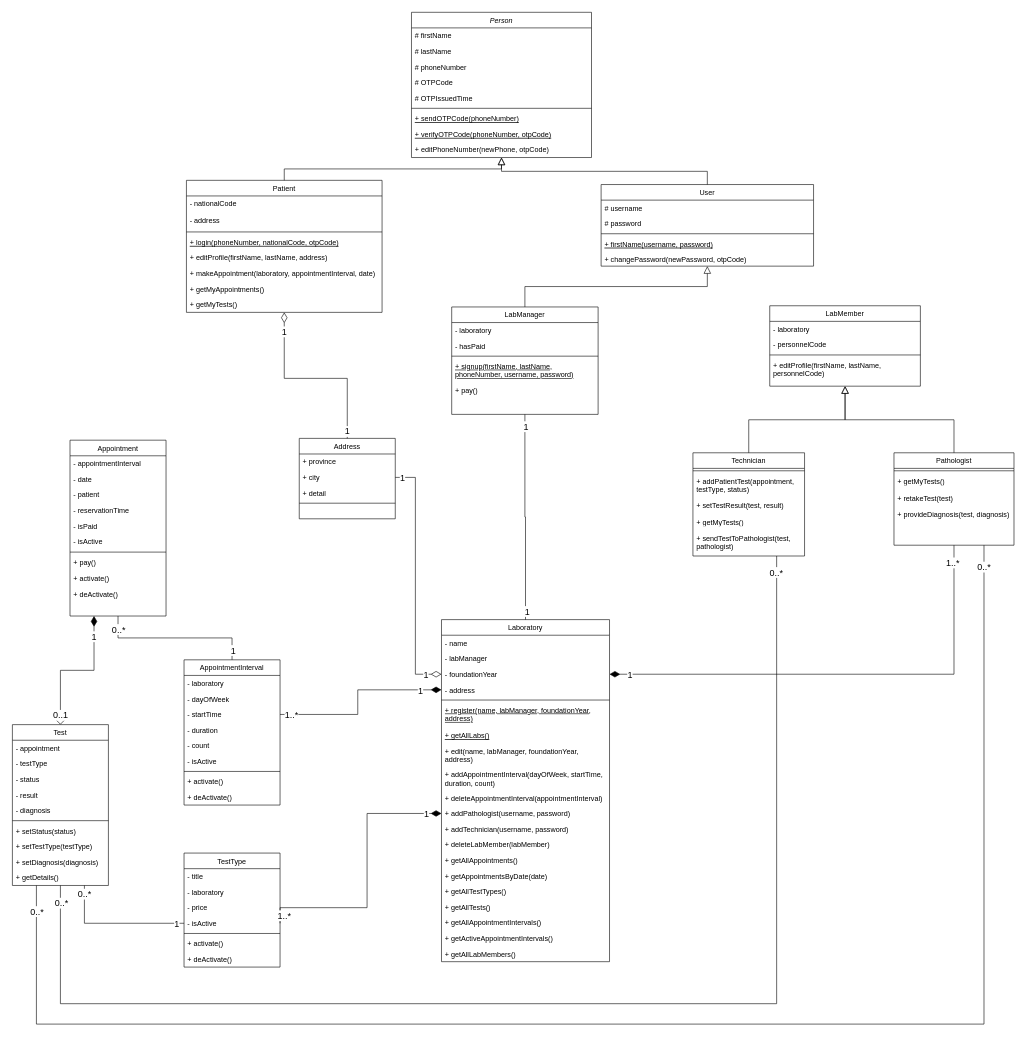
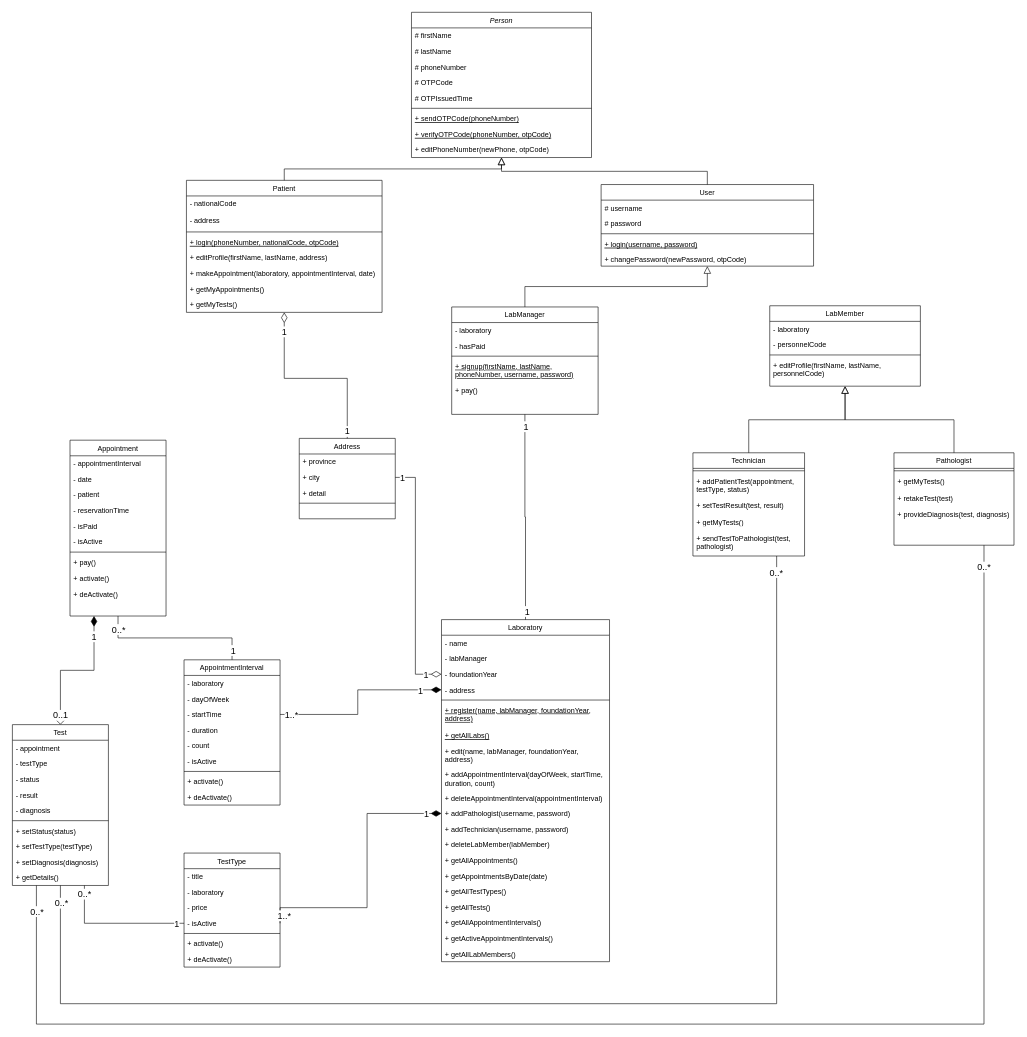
- <mxCell id="43" value="+ firstName(username, password)" style="text;align=left;verticalAlign=top;spacingLeft=4;spacingRight=4;overflow=hidden;rotatable=0;points=[[0,0.5],[1,0.5]];portConstraint=eastwest;fontStyle=4" parent="39" vertex="1"><mxGeometry y="86" width="354" height="25" as="geometry" /></mxCell>
+ <mxCell id="43" value="+ login(username, password)" style="text;align=left;verticalAlign=top;spacingLeft=4;spacingRight=4;overflow=hidden;rotatable=0;points=[[0,0.5],[1,0.5]];portConstraint=eastwest;fontStyle=4" parent="39" vertex="1"><mxGeometry y="86" width="354" height="25" as="geometry" /></mxCell>
- <mxCell id="100" style="edgeStyle=orthogonalEdgeStyle;rounded=0;orthogonalLoop=1;jettySize=auto;html=1;entryX=1;entryY=0.5;entryDx=0;entryDy=0;endArrow=diamondThin;endFill=1;endSize=15;exitX=0.5;exitY=1;exitDx=0;exitDy=0;startSize=15;startArrow=none;startFill=0;" parent="1" source="34" target="51" edge="1"><mxGeometry relative="1" as="geometry"><mxPoint x="1257" y="980" as="sourcePoint" /><mxPoint x="958" y="1204" as="targetPoint" /></mxGeometry></mxCell>
- <mxCell id="101" value="&lt;font style=&quot;font-size: 15px;&quot;&gt;1&lt;/font&gt;" style="edgeLabel;html=1;align=center;verticalAlign=middle;resizable=0;points=[];" parent="100" connectable="0" vertex="1"><mxGeometry x="0.944" y="-1" relative="1" as="geometry"><mxPoint x="11" as="offset" /></mxGeometry></mxCell>
- <mxCell id="102" value="&lt;font style=&quot;font-size: 15px;&quot;&gt;1..*&lt;/font&gt;" style="edgeLabel;html=1;align=center;verticalAlign=middle;resizable=0;points=[];" parent="100" connectable="0" vertex="1"><mxGeometry x="-0.86" relative="1" as="geometry"><mxPoint x="-3" y="-27" as="offset" /></mxGeometry></mxCell>
